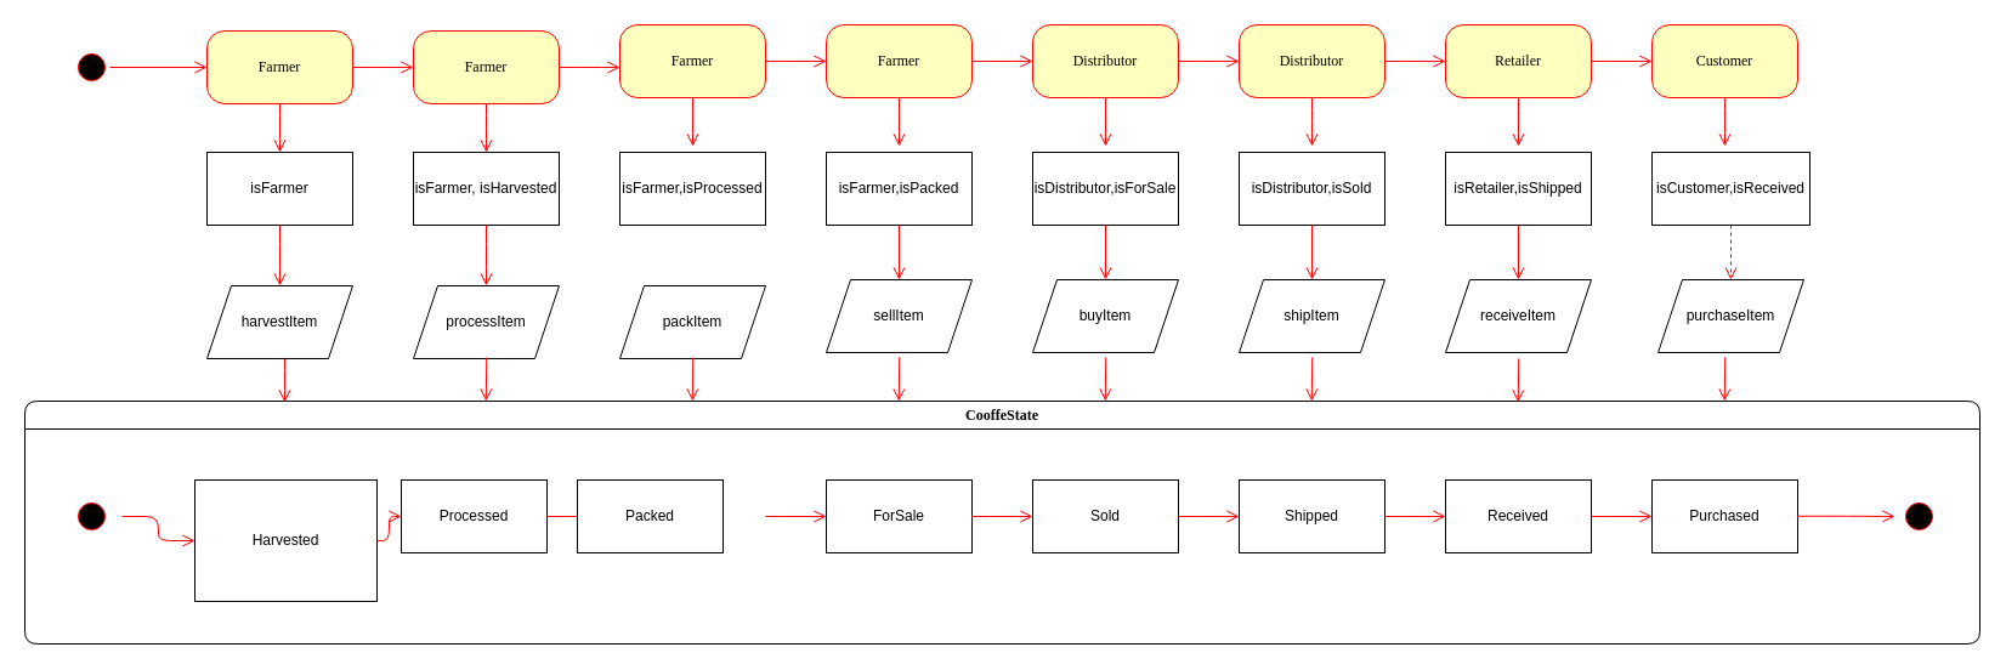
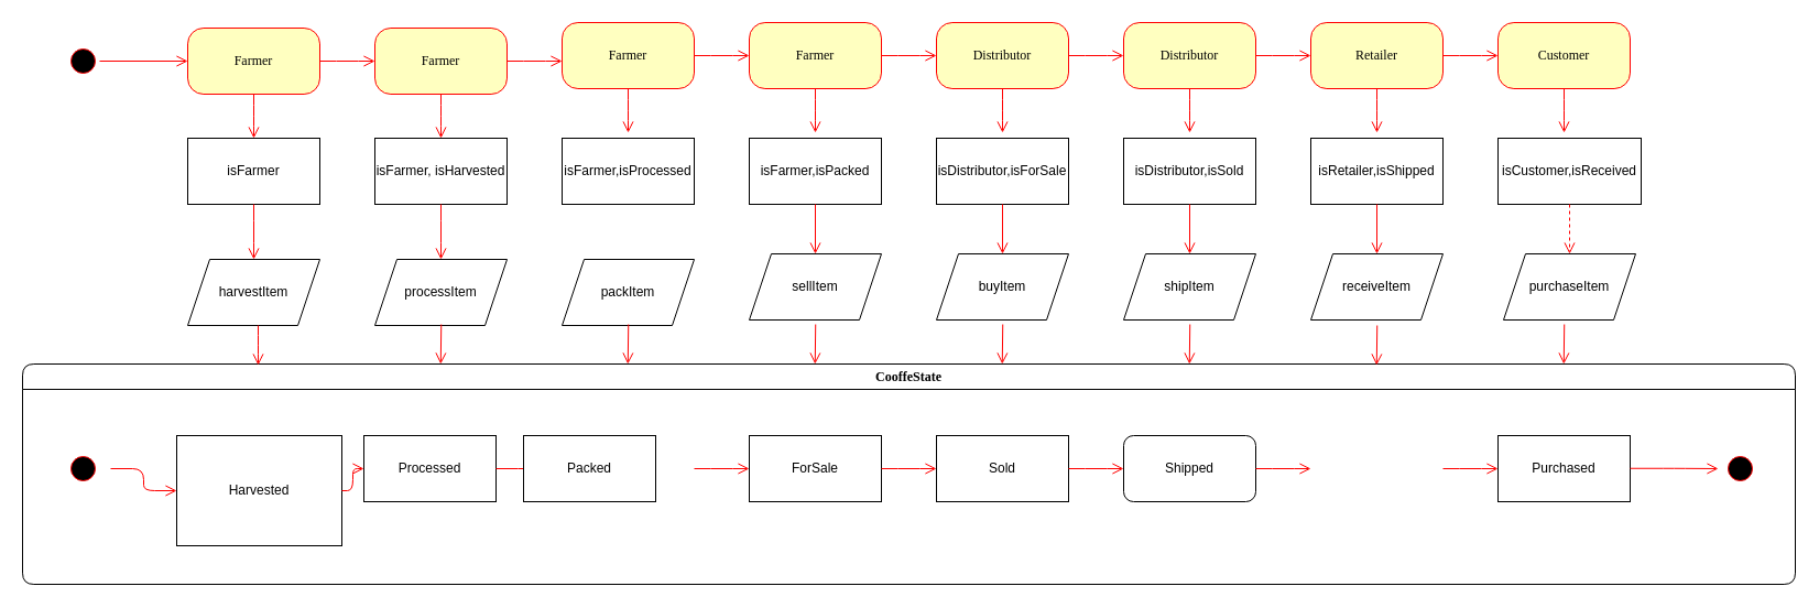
- <mxCell id="17" value="Shipped" style="rounded=0;whiteSpace=wrap;html=1;" vertex="1" parent="4"><mxGeometry x="1000" y="65" width="120" height="60" as="geometry" /></mxCell>
+ <mxCell id="17" value="Shipped" style="whiteSpace=wrap;html=1;rounded=1;" vertex="1" parent="4"><mxGeometry x="1000" y="65" width="120" height="60" as="geometry" /></mxCell>
- <mxCell id="19" value="Received" style="rounded=0;whiteSpace=wrap;html=1;" vertex="1" parent="4"><mxGeometry x="1170" y="65" width="120" height="60" as="geometry" /></mxCell>
